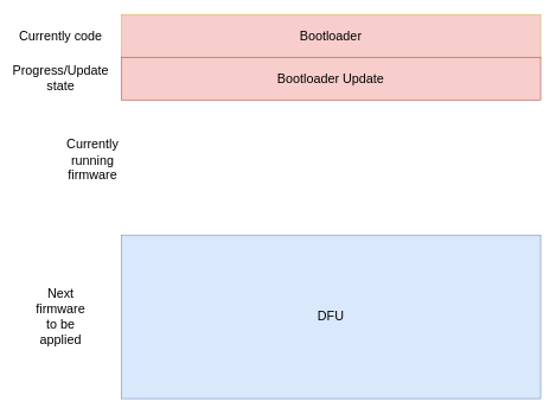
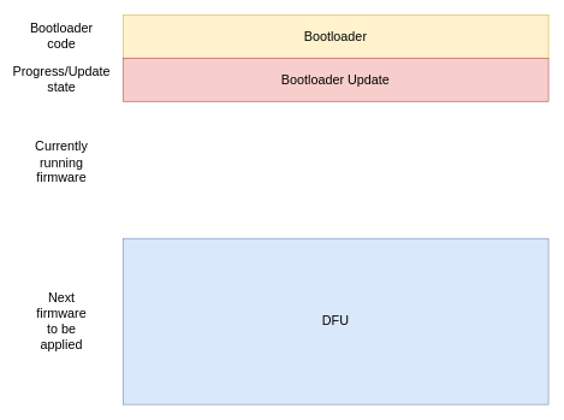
- <mxCell id="8" value="Currently code" style="text;html=1;strokeColor=none;fillColor=none;align=center;verticalAlign=middle;whiteSpace=wrap;rounded=0;fontSize=18;" vertex="1" parent="1"><mxGeometry x="20" y="35" width="130" height="30" as="geometry" /></mxCell>
+ <mxCell id="8" value="Bootloader code" style="text;html=1;strokeColor=none;fillColor=none;align=center;verticalAlign=middle;whiteSpace=wrap;rounded=0;fontSize=18;" vertex="1" parent="1"><mxGeometry x="20" y="35" width="130" height="30" as="geometry" /></mxCell>
- <mxCell id="2" value="&lt;font style=&quot;font-size: 18px&quot;&gt;Bootloader&lt;/font&gt;" style="rounded=0;whiteSpace=wrap;html=1;fillColor=#f8cecc;strokeColor=#d6b656;" parent="1" vertex="1"><mxGeometry x="170" y="20" width="590" height="60" as="geometry" /></mxCell>
+ <mxCell id="2" value="&lt;font style=&quot;font-size: 18px&quot;&gt;Bootloader&lt;/font&gt;" style="rounded=0;whiteSpace=wrap;html=1;fillColor=#fff2cc;strokeColor=#d6b656;" parent="1" vertex="1"><mxGeometry x="170" y="20" width="590" height="60" as="geometry" /></mxCell>
- <mxCell id="5" value="Currently running firmware" style="text;html=1;strokeColor=none;fillColor=none;align=center;verticalAlign=middle;whiteSpace=wrap;rounded=0;fontSize=18;" vertex="1" parent="1"><mxGeometry x="100" y="210" width="60" height="30" as="geometry" /></mxCell>
+ <mxCell id="5" value="Currently running firmware" style="text;html=1;strokeColor=none;fillColor=none;align=center;verticalAlign=middle;whiteSpace=wrap;rounded=0;fontSize=18;" vertex="1" parent="1"><mxGeometry x="55" y="210" width="60" height="30" as="geometry" /></mxCell>
